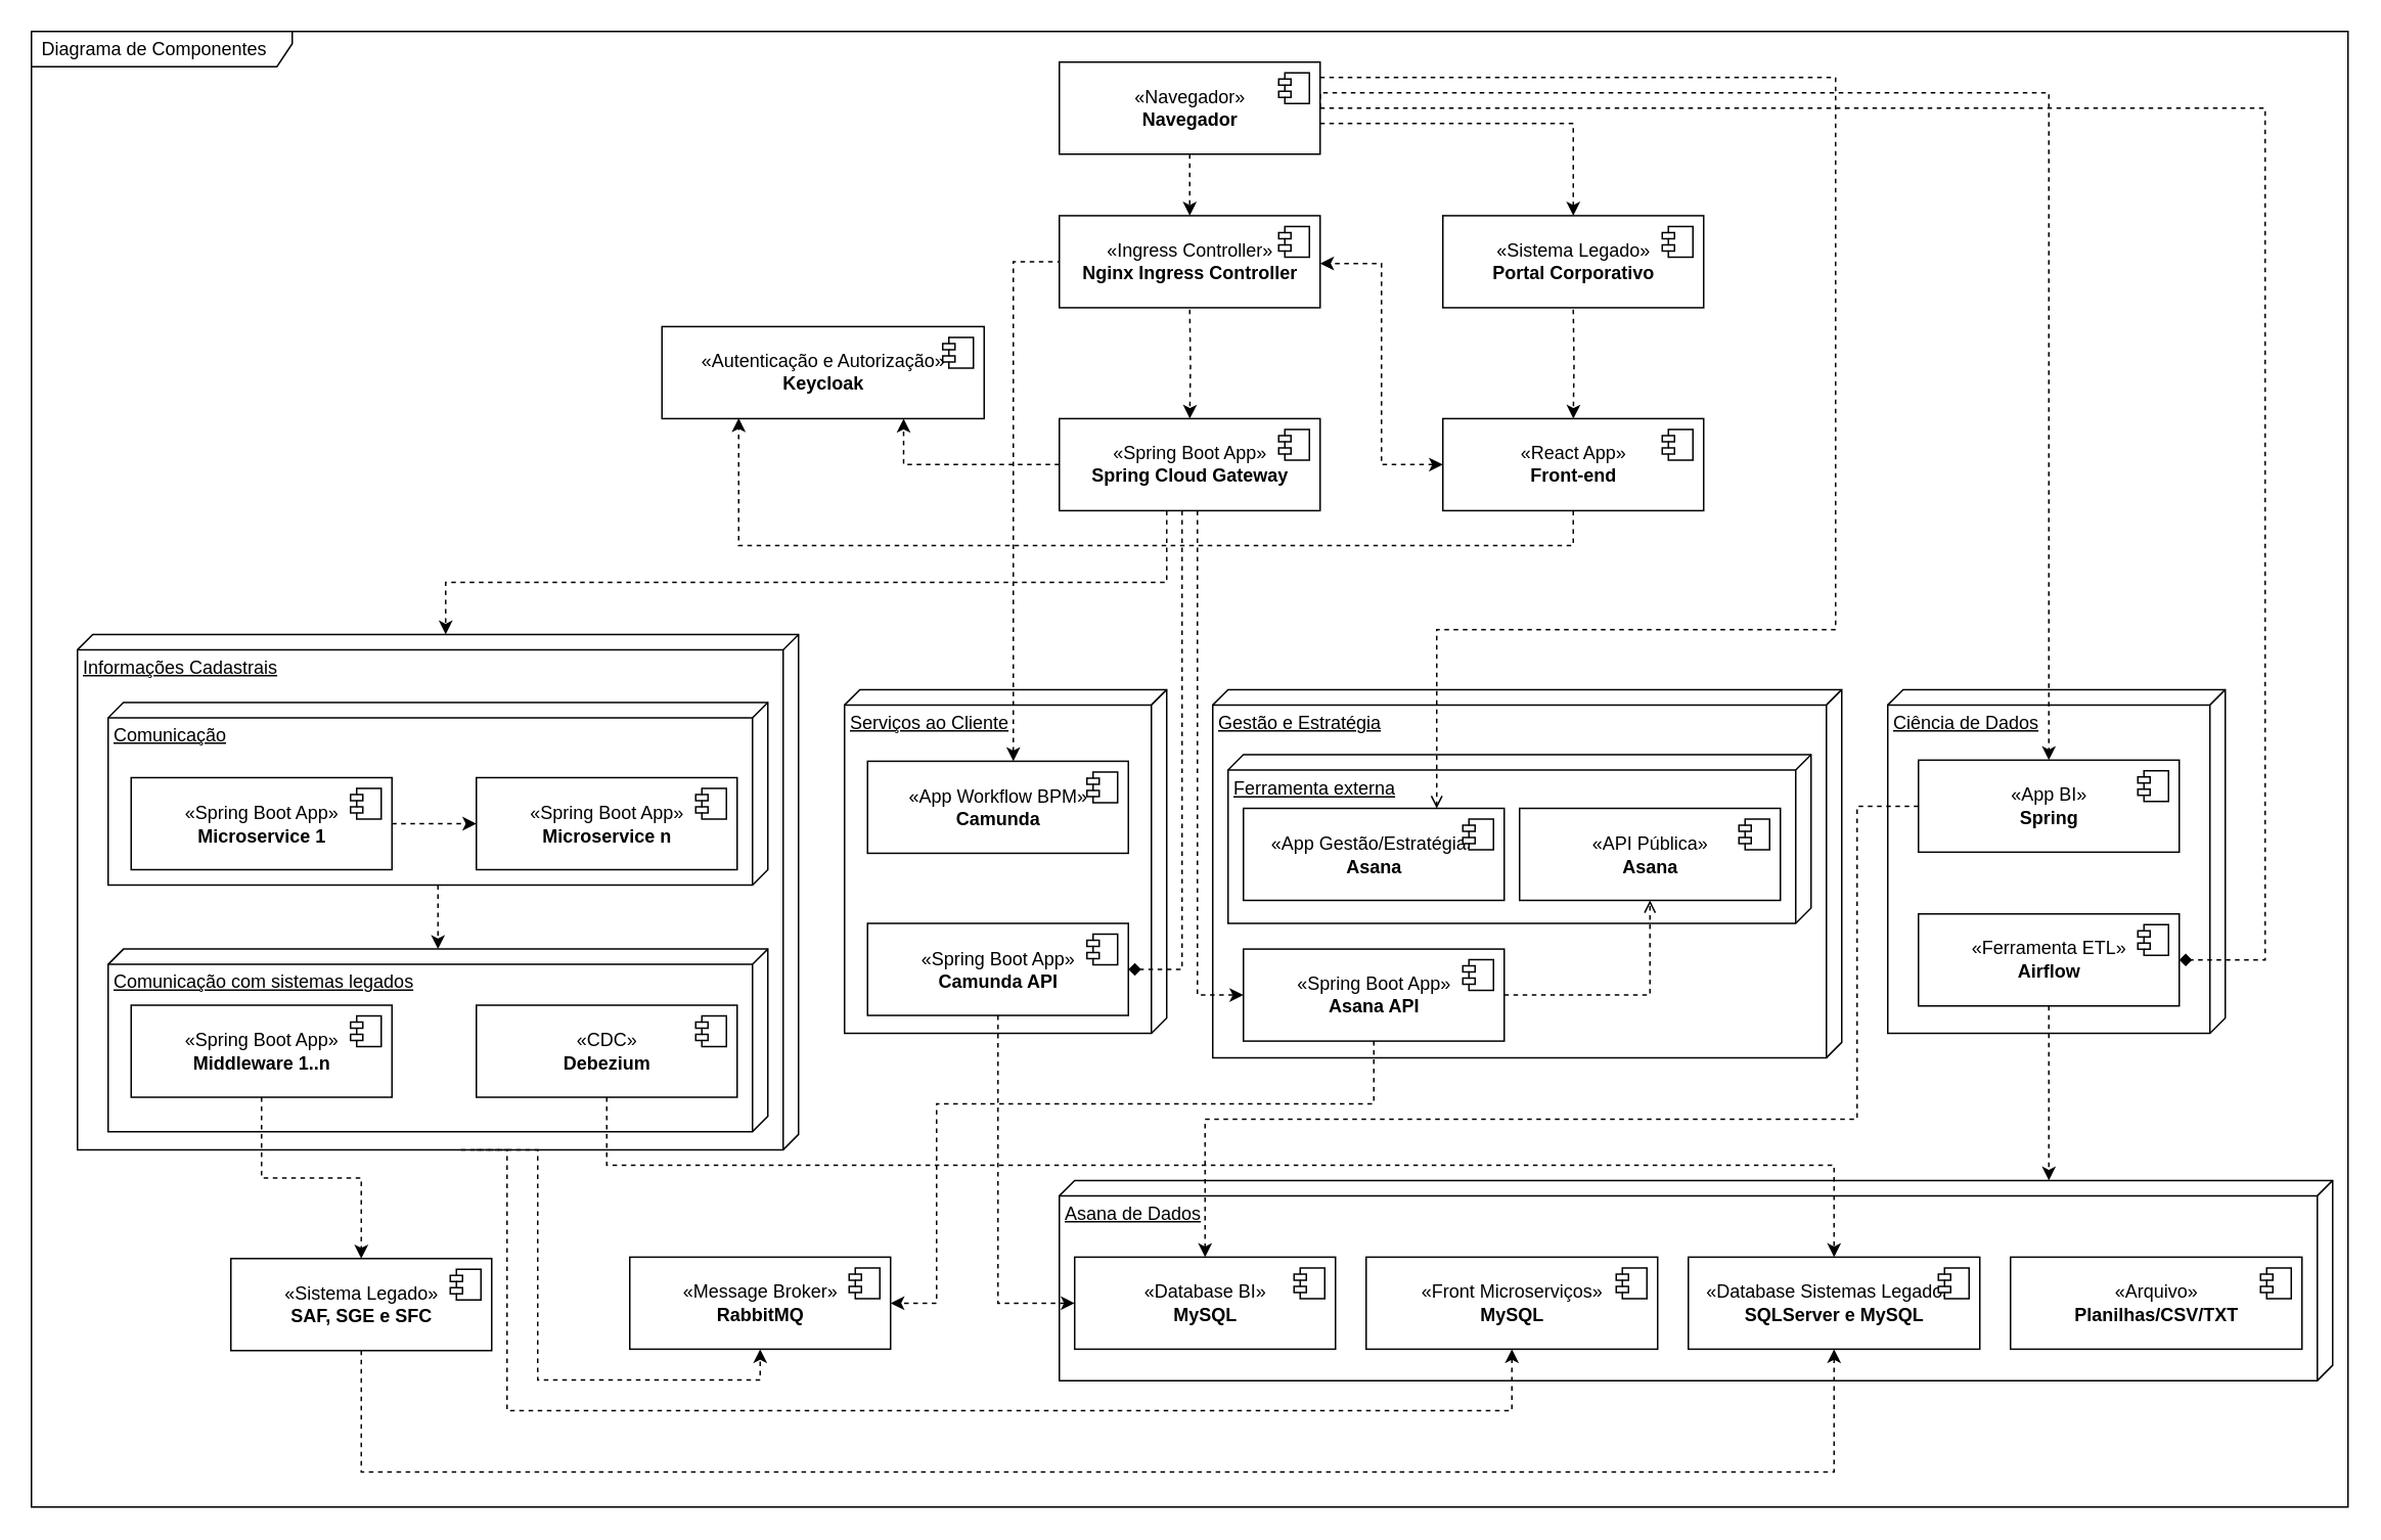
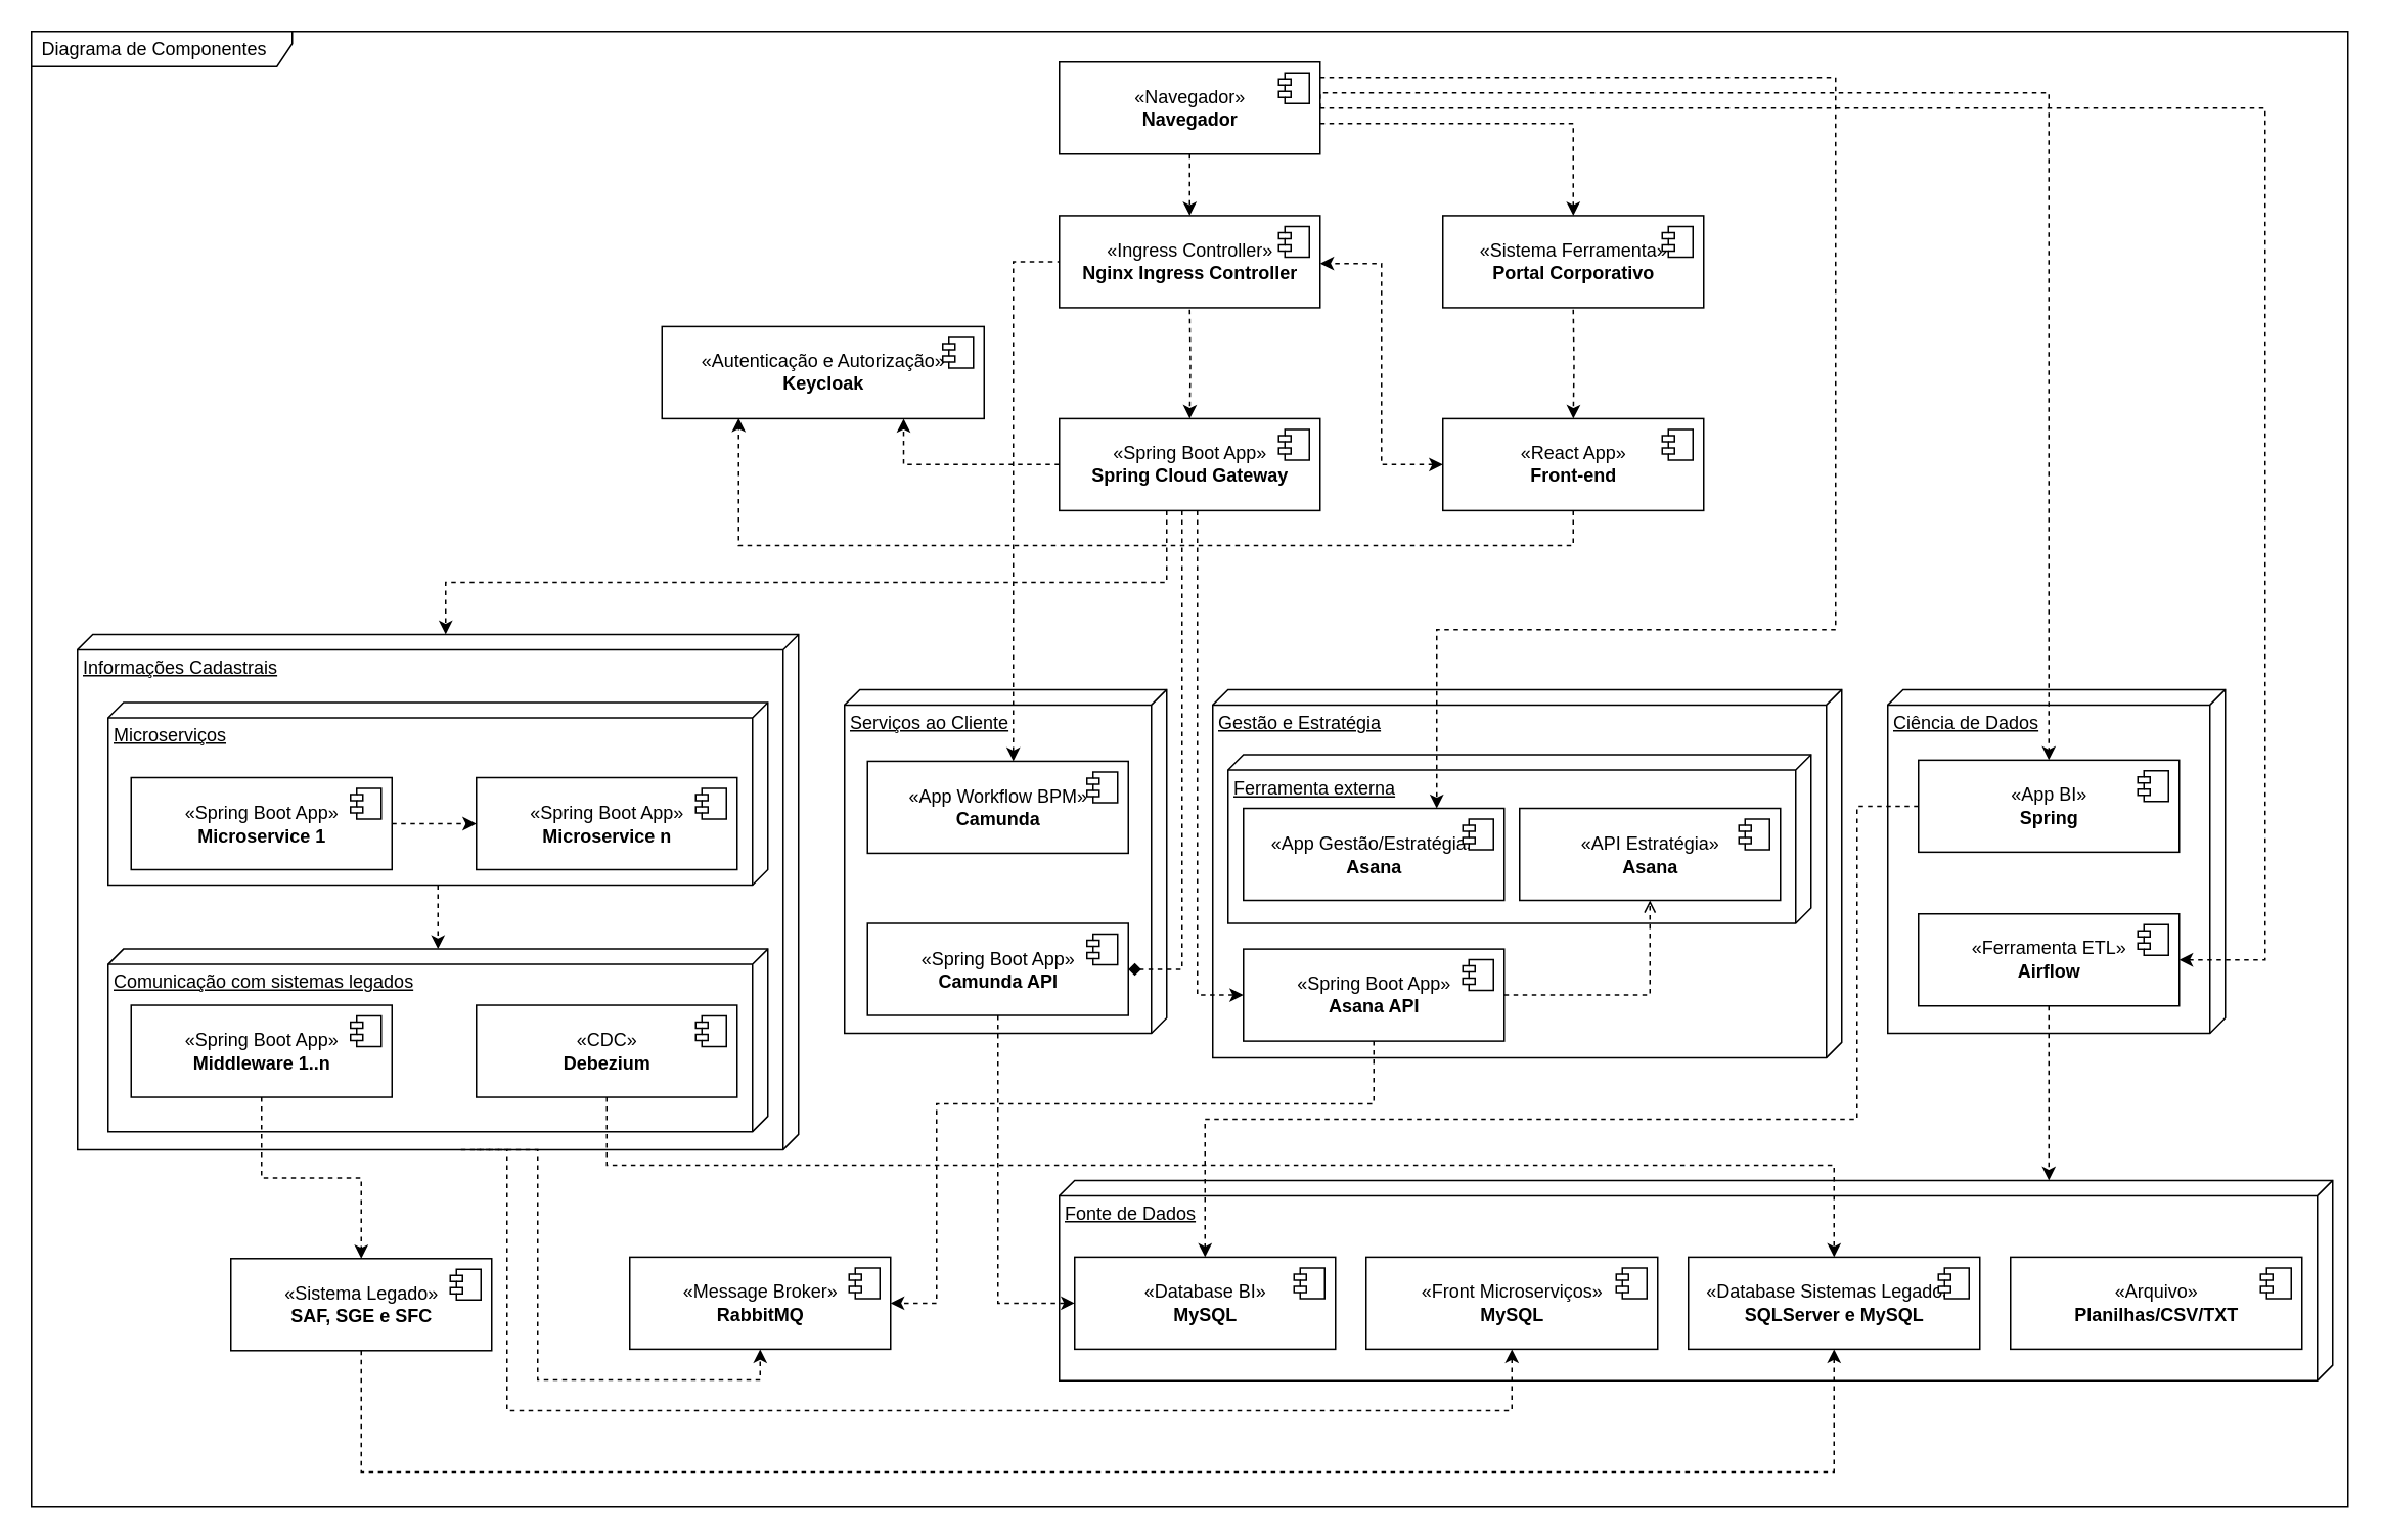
- <mxCell id="17" value="«Sistema Legado»&lt;br&gt;&lt;b&gt;Portal Corporativo&lt;br&gt;&lt;/b&gt;" style="html=1;dropTarget=0;" vertex="1" parent="1"><mxGeometry x="940" y="140.12" width="170" height="60" as="geometry" /></mxCell>
+ <mxCell id="17" value="«Sistema Ferramenta»&lt;br&gt;&lt;b&gt;Portal Corporativo&lt;br&gt;&lt;/b&gt;" style="html=1;dropTarget=0;" vertex="1" parent="1"><mxGeometry x="940" y="140.12" width="170" height="60" as="geometry" /></mxCell>
- <mxCell id="50" value="Comunicação" style="verticalAlign=top;align=left;spacingTop=8;spacingLeft=2;spacingRight=12;shape=cube;size=10;direction=south;fontStyle=4;html=1;" vertex="1" parent="1"><mxGeometry x="70" y="457.48" width="430" height="119.02" as="geometry" /></mxCell>
+ <mxCell id="50" value="Microserviços" style="verticalAlign=top;align=left;spacingTop=8;spacingLeft=2;spacingRight=12;shape=cube;size=10;direction=south;fontStyle=4;html=1;" vertex="1" parent="1"><mxGeometry x="70" y="457.48" width="430" height="119.02" as="geometry" /></mxCell>
- <mxCell id="78" style="edgeStyle=orthogonalEdgeStyle;rounded=0;orthogonalLoop=1;jettySize=auto;html=1;dashed=1;startArrow=none;startFill=0;endArrow=open;endFill=1;" edge="1" parent="1" source="79" target="70"><mxGeometry relative="1" as="geometry"><Array as="points"><mxPoint x="1196" y="50" /><mxPoint x="1196" y="410" /><mxPoint x="936" y="410" /></Array></mxGeometry></mxCell>
+ <mxCell id="78" style="edgeStyle=orthogonalEdgeStyle;rounded=0;orthogonalLoop=1;jettySize=auto;html=1;dashed=1;startArrow=none;startFill=0;endArrow=classic;endFill=1;" edge="1" parent="1" source="79" target="70"><mxGeometry relative="1" as="geometry"><Array as="points"><mxPoint x="1196" y="50" /><mxPoint x="1196" y="410" /><mxPoint x="936" y="410" /></Array></mxGeometry></mxCell>
- <mxCell id="68" value="«API Pública»&lt;br&gt;&lt;b&gt;Asana&lt;br&gt;&lt;/b&gt;" style="html=1;dropTarget=0;" vertex="1" parent="1"><mxGeometry x="990" y="526.5" width="170" height="60" as="geometry" /></mxCell>
+ <mxCell id="68" value="«API Estratégia»&lt;br&gt;&lt;b&gt;Asana&lt;br&gt;&lt;/b&gt;" style="html=1;dropTarget=0;" vertex="1" parent="1"><mxGeometry x="990" y="526.5" width="170" height="60" as="geometry" /></mxCell>
- <mxCell id="81" style="edgeStyle=orthogonalEdgeStyle;rounded=0;orthogonalLoop=1;jettySize=auto;html=1;entryX=1;entryY=0.5;entryDx=0;entryDy=0;dashed=1;startArrow=none;startFill=0;endArrow=diamond;endFill=1;exitX=1;exitY=0.5;exitDx=0;exitDy=0;" edge="1" parent="1" source="79" target="32"><mxGeometry relative="1" as="geometry"><Array as="points"><mxPoint x="1476" y="70" /><mxPoint x="1476" y="625" /></Array></mxGeometry></mxCell>
+ <mxCell id="81" style="edgeStyle=orthogonalEdgeStyle;rounded=0;orthogonalLoop=1;jettySize=auto;html=1;entryX=1;entryY=0.5;entryDx=0;entryDy=0;dashed=1;startArrow=none;startFill=0;endArrow=classic;endFill=1;exitX=1;exitY=0.5;exitDx=0;exitDy=0;" edge="1" parent="1" source="79" target="32"><mxGeometry relative="1" as="geometry"><Array as="points"><mxPoint x="1476" y="70" /><mxPoint x="1476" y="625" /></Array></mxGeometry></mxCell>
- <mxCell id="40" value="Asana de Dados" style="verticalAlign=top;align=left;spacingTop=8;spacingLeft=2;spacingRight=12;shape=cube;size=10;direction=south;fontStyle=4;html=1;" vertex="1" parent="1"><mxGeometry x="690" y="769.09" width="830" height="130.49" as="geometry" /></mxCell>
+ <mxCell id="40" value="Fonte de Dados" style="verticalAlign=top;align=left;spacingTop=8;spacingLeft=2;spacingRight=12;shape=cube;size=10;direction=south;fontStyle=4;html=1;" vertex="1" parent="1"><mxGeometry x="690" y="769.09" width="830" height="130.49" as="geometry" /></mxCell>
